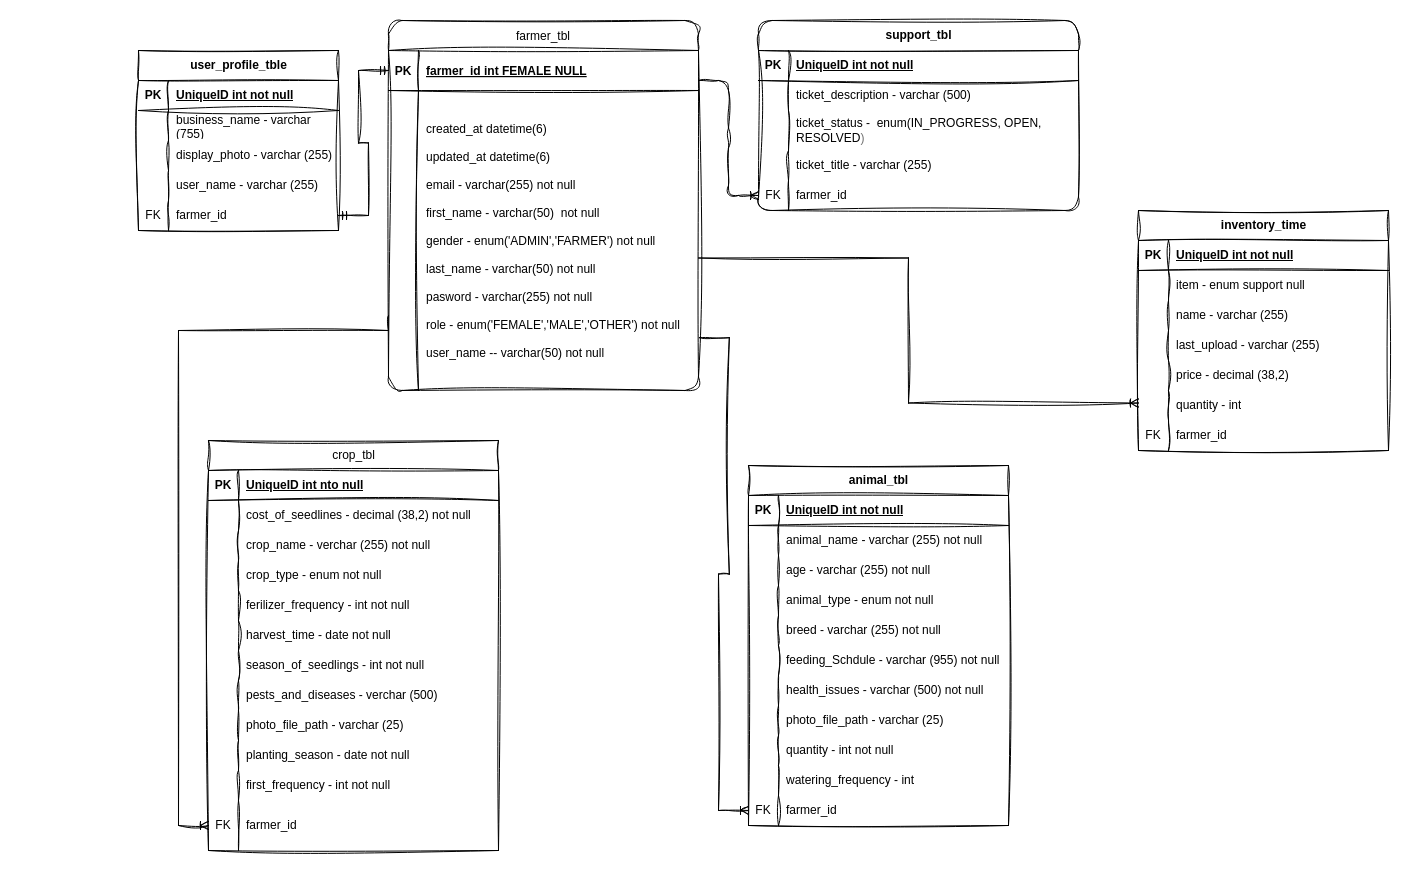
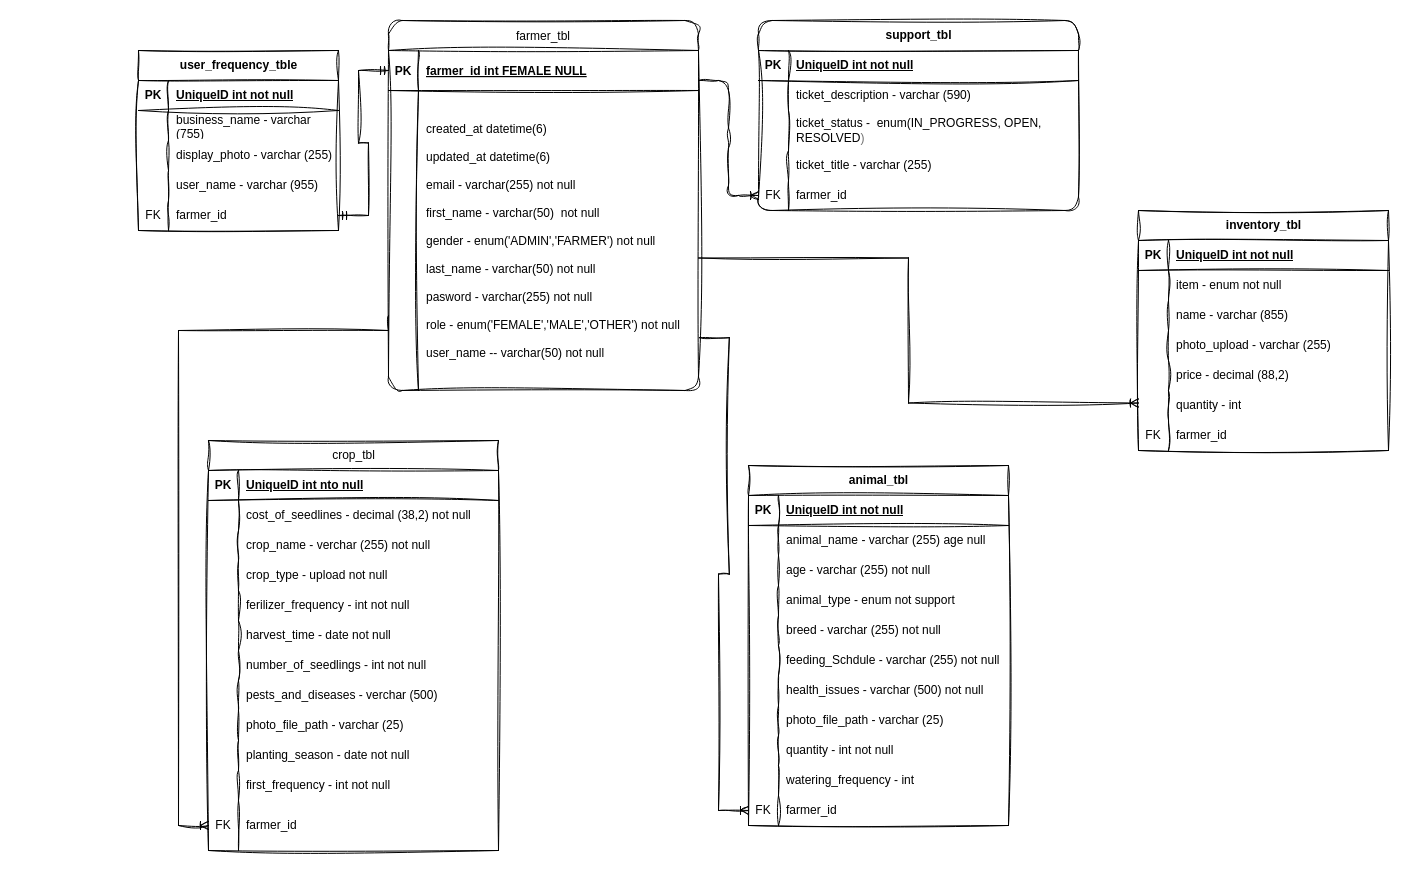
- <mxCell id="26" value="user_profile_tble" style="shape=table;startSize=30;container=1;collapsible=1;childLayout=tableLayout;fixedRows=1;rowLines=0;fontStyle=1;align=center;resizeLast=1;html=1;sketch=1;hachureGap=4;jiggle=2;curveFitting=1;fontFamily=Helvetica;labelBorderColor=none;labelBackgroundColor=none;" parent="1" vertex="1"><mxGeometry x="138" y="50" width="200" height="180" as="geometry" /></mxCell>
+ <mxCell id="26" value="user_frequency_tble" style="shape=table;startSize=30;container=1;collapsible=1;childLayout=tableLayout;fixedRows=1;rowLines=0;fontStyle=1;align=center;resizeLast=1;html=1;sketch=1;hachureGap=4;jiggle=2;curveFitting=1;fontFamily=Helvetica;labelBorderColor=none;labelBackgroundColor=none;" parent="1" vertex="1"><mxGeometry x="138" y="50" width="200" height="180" as="geometry" /></mxCell>
- <mxCell id="16" value="ticket_description - varchar (500)" style="shape=partialRectangle;connectable=1;fillColor=none;top=0;left=0;bottom=0;right=0;align=left;spacingLeft=6;overflow=hidden;whiteSpace=wrap;html=1;rounded=1;sketch=1;curveFitting=1;jiggle=2;movable=1;resizable=1;rotatable=1;deletable=1;editable=1;locked=0;fontFamily=Helvetica;labelBorderColor=none;labelBackgroundColor=none;" parent="14" vertex="1"><mxGeometry x="30" width="290" height="30" as="geometry"><mxRectangle width="290" height="30" as="alternateBounds" /></mxGeometry></mxCell>
+ <mxCell id="16" value="ticket_description - varchar (590)" style="shape=partialRectangle;connectable=1;fillColor=none;top=0;left=0;bottom=0;right=0;align=left;spacingLeft=6;overflow=hidden;whiteSpace=wrap;html=1;rounded=1;sketch=1;curveFitting=1;jiggle=2;movable=1;resizable=1;rotatable=1;deletable=1;editable=1;locked=0;fontFamily=Helvetica;labelBorderColor=none;labelBackgroundColor=none;" parent="14" vertex="1"><mxGeometry x="30" width="290" height="30" as="geometry"><mxRectangle width="290" height="30" as="alternateBounds" /></mxGeometry></mxCell>
- <mxCell id="38" value="user_name - varchar&amp;nbsp;(255)" style="shape=partialRectangle;connectable=0;fillColor=none;top=0;left=0;bottom=0;right=0;align=left;spacingLeft=6;overflow=hidden;whiteSpace=wrap;html=1;sketch=1;hachureGap=4;jiggle=2;curveFitting=1;fontFamily=Helvetica;labelBorderColor=none;labelBackgroundColor=none;" parent="36" vertex="1"><mxGeometry x="30" width="170" height="30" as="geometry"><mxRectangle width="170" height="30" as="alternateBounds" /></mxGeometry></mxCell>
+ <mxCell id="38" value="user_name - varchar&amp;nbsp;(955)" style="shape=partialRectangle;connectable=0;fillColor=none;top=0;left=0;bottom=0;right=0;align=left;spacingLeft=6;overflow=hidden;whiteSpace=wrap;html=1;sketch=1;hachureGap=4;jiggle=2;curveFitting=1;fontFamily=Helvetica;labelBorderColor=none;labelBackgroundColor=none;" parent="36" vertex="1"><mxGeometry x="30" width="170" height="30" as="geometry"><mxRectangle width="170" height="30" as="alternateBounds" /></mxGeometry></mxCell>
- <mxCell id="117" value="inventory_time" style="shape=table;startSize=30;container=1;collapsible=1;childLayout=tableLayout;fixedRows=1;rowLines=0;fontStyle=1;align=center;resizeLast=1;html=1;sketch=1;hachureGap=4;jiggle=2;curveFitting=1;fontFamily=Helvetica;" parent="1" vertex="1"><mxGeometry x="1138" y="210" width="250" height="240" as="geometry" /></mxCell>
+ <mxCell id="117" value="inventory_tbl" style="shape=table;startSize=30;container=1;collapsible=1;childLayout=tableLayout;fixedRows=1;rowLines=0;fontStyle=1;align=center;resizeLast=1;html=1;sketch=1;hachureGap=4;jiggle=2;curveFitting=1;fontFamily=Helvetica;" parent="1" vertex="1"><mxGeometry x="1138" y="210" width="250" height="240" as="geometry" /></mxCell>
- <mxCell id="123" value="item - enum support null" style="shape=partialRectangle;connectable=0;fillColor=none;top=0;left=0;bottom=0;right=0;align=left;spacingLeft=6;overflow=hidden;whiteSpace=wrap;html=1;sketch=1;hachureGap=4;jiggle=2;curveFitting=1;fontFamily=Helvetica;" parent="121" vertex="1"><mxGeometry x="30" width="220" height="30" as="geometry"><mxRectangle width="220" height="30" as="alternateBounds" /></mxGeometry></mxCell>
+ <mxCell id="123" value="item - enum not null" style="shape=partialRectangle;connectable=0;fillColor=none;top=0;left=0;bottom=0;right=0;align=left;spacingLeft=6;overflow=hidden;whiteSpace=wrap;html=1;sketch=1;hachureGap=4;jiggle=2;curveFitting=1;fontFamily=Helvetica;" parent="121" vertex="1"><mxGeometry x="30" width="220" height="30" as="geometry"><mxRectangle width="220" height="30" as="alternateBounds" /></mxGeometry></mxCell>
- <mxCell id="126" value="name - varchar (255)" style="shape=partialRectangle;connectable=0;fillColor=none;top=0;left=0;bottom=0;right=0;align=left;spacingLeft=6;overflow=hidden;whiteSpace=wrap;html=1;sketch=1;hachureGap=4;jiggle=2;curveFitting=1;fontFamily=Helvetica;" parent="124" vertex="1"><mxGeometry x="30" width="220" height="30" as="geometry"><mxRectangle width="220" height="30" as="alternateBounds" /></mxGeometry></mxCell>
+ <mxCell id="126" value="name - varchar (855)" style="shape=partialRectangle;connectable=0;fillColor=none;top=0;left=0;bottom=0;right=0;align=left;spacingLeft=6;overflow=hidden;whiteSpace=wrap;html=1;sketch=1;hachureGap=4;jiggle=2;curveFitting=1;fontFamily=Helvetica;" parent="124" vertex="1"><mxGeometry x="30" width="220" height="30" as="geometry"><mxRectangle width="220" height="30" as="alternateBounds" /></mxGeometry></mxCell>
- <mxCell id="129" value="last_upload - varchar (255)" style="shape=partialRectangle;connectable=0;fillColor=none;top=0;left=0;bottom=0;right=0;align=left;spacingLeft=6;overflow=hidden;whiteSpace=wrap;html=1;sketch=1;hachureGap=4;jiggle=2;curveFitting=1;fontFamily=Helvetica;" parent="127" vertex="1"><mxGeometry x="30" width="220" height="30" as="geometry"><mxRectangle width="220" height="30" as="alternateBounds" /></mxGeometry></mxCell>
+ <mxCell id="129" value="photo_upload - varchar (255)" style="shape=partialRectangle;connectable=0;fillColor=none;top=0;left=0;bottom=0;right=0;align=left;spacingLeft=6;overflow=hidden;whiteSpace=wrap;html=1;sketch=1;hachureGap=4;jiggle=2;curveFitting=1;fontFamily=Helvetica;" parent="127" vertex="1"><mxGeometry x="30" width="220" height="30" as="geometry"><mxRectangle width="220" height="30" as="alternateBounds" /></mxGeometry></mxCell>
- <mxCell id="132" value="price - decimal (38,2)" style="shape=partialRectangle;connectable=0;fillColor=none;top=0;left=0;bottom=0;right=0;align=left;spacingLeft=6;overflow=hidden;whiteSpace=wrap;html=1;sketch=1;hachureGap=4;jiggle=2;curveFitting=1;fontFamily=Helvetica;" parent="130" vertex="1"><mxGeometry x="30" width="220" height="30" as="geometry"><mxRectangle width="220" height="30" as="alternateBounds" /></mxGeometry></mxCell>
+ <mxCell id="132" value="price - decimal (88,2)" style="shape=partialRectangle;connectable=0;fillColor=none;top=0;left=0;bottom=0;right=0;align=left;spacingLeft=6;overflow=hidden;whiteSpace=wrap;html=1;sketch=1;hachureGap=4;jiggle=2;curveFitting=1;fontFamily=Helvetica;" parent="130" vertex="1"><mxGeometry x="30" width="220" height="30" as="geometry"><mxRectangle width="220" height="30" as="alternateBounds" /></mxGeometry></mxCell>
- <mxCell id="88" value="animal_name - varchar (255) not null" style="shape=partialRectangle;connectable=0;fillColor=none;top=0;left=0;bottom=0;right=0;align=left;spacingLeft=6;overflow=hidden;whiteSpace=wrap;html=1;sketch=1;hachureGap=4;jiggle=2;curveFitting=1;fontFamily=Helvetica;labelBorderColor=none;labelBackgroundColor=none;" parent="86" vertex="1"><mxGeometry x="30" width="230" height="30" as="geometry"><mxRectangle width="230" height="30" as="alternateBounds" /></mxGeometry></mxCell>
+ <mxCell id="88" value="animal_name - varchar (255) age null" style="shape=partialRectangle;connectable=0;fillColor=none;top=0;left=0;bottom=0;right=0;align=left;spacingLeft=6;overflow=hidden;whiteSpace=wrap;html=1;sketch=1;hachureGap=4;jiggle=2;curveFitting=1;fontFamily=Helvetica;labelBorderColor=none;labelBackgroundColor=none;" parent="86" vertex="1"><mxGeometry x="30" width="230" height="30" as="geometry"><mxRectangle width="230" height="30" as="alternateBounds" /></mxGeometry></mxCell>
- <mxCell id="56" value="crop_type - enum not null" style="shape=partialRectangle;connectable=0;top=0;left=0;bottom=0;right=0;align=left;spacingLeft=6;overflow=hidden;whiteSpace=wrap;html=1;sketch=1;hachureGap=4;jiggle=2;curveFitting=1;fontFamily=Helvetica;fillColor=none;labelBorderColor=none;labelBackgroundColor=none;" parent="54" vertex="1"><mxGeometry x="30" width="260" height="30" as="geometry"><mxRectangle width="260" height="30" as="alternateBounds" /></mxGeometry></mxCell>
+ <mxCell id="56" value="crop_type - upload not null" style="shape=partialRectangle;connectable=0;top=0;left=0;bottom=0;right=0;align=left;spacingLeft=6;overflow=hidden;whiteSpace=wrap;html=1;sketch=1;hachureGap=4;jiggle=2;curveFitting=1;fontFamily=Helvetica;fillColor=none;labelBorderColor=none;labelBackgroundColor=none;" parent="54" vertex="1"><mxGeometry x="30" width="260" height="30" as="geometry"><mxRectangle width="260" height="30" as="alternateBounds" /></mxGeometry></mxCell>
- <mxCell id="94" value="animal_type - enum not null" style="shape=partialRectangle;connectable=0;fillColor=none;top=0;left=0;bottom=0;right=0;align=left;spacingLeft=6;overflow=hidden;whiteSpace=wrap;html=1;sketch=1;hachureGap=4;jiggle=2;curveFitting=1;fontFamily=Helvetica;labelBorderColor=none;labelBackgroundColor=none;" parent="92" vertex="1"><mxGeometry x="30" width="230" height="30" as="geometry"><mxRectangle width="230" height="30" as="alternateBounds" /></mxGeometry></mxCell>
+ <mxCell id="94" value="animal_type - enum not support" style="shape=partialRectangle;connectable=0;fillColor=none;top=0;left=0;bottom=0;right=0;align=left;spacingLeft=6;overflow=hidden;whiteSpace=wrap;html=1;sketch=1;hachureGap=4;jiggle=2;curveFitting=1;fontFamily=Helvetica;labelBorderColor=none;labelBackgroundColor=none;" parent="92" vertex="1"><mxGeometry x="30" width="230" height="30" as="geometry"><mxRectangle width="230" height="30" as="alternateBounds" /></mxGeometry></mxCell>
- <mxCell id="100" value="feeding_Schdule - varchar (955) not null" style="shape=partialRectangle;connectable=0;fillColor=none;top=0;left=0;bottom=0;right=0;align=left;spacingLeft=6;overflow=hidden;whiteSpace=wrap;html=1;sketch=1;hachureGap=4;jiggle=2;curveFitting=1;fontFamily=Helvetica;labelBorderColor=none;labelBackgroundColor=none;" parent="98" vertex="1"><mxGeometry x="30" width="230" height="30" as="geometry"><mxRectangle width="230" height="30" as="alternateBounds" /></mxGeometry></mxCell>
+ <mxCell id="100" value="feeding_Schdule - varchar (255) not null" style="shape=partialRectangle;connectable=0;fillColor=none;top=0;left=0;bottom=0;right=0;align=left;spacingLeft=6;overflow=hidden;whiteSpace=wrap;html=1;sketch=1;hachureGap=4;jiggle=2;curveFitting=1;fontFamily=Helvetica;labelBorderColor=none;labelBackgroundColor=none;" parent="98" vertex="1"><mxGeometry x="30" width="230" height="30" as="geometry"><mxRectangle width="230" height="30" as="alternateBounds" /></mxGeometry></mxCell>
- <mxCell id="65" value="season_of_seedlings - int not null" style="shape=partialRectangle;connectable=0;fillColor=none;top=0;left=0;bottom=0;right=0;align=left;spacingLeft=6;overflow=hidden;whiteSpace=wrap;html=1;sketch=1;hachureGap=4;jiggle=2;curveFitting=1;fontFamily=Helvetica;labelBorderColor=none;labelBackgroundColor=none;" parent="63" vertex="1"><mxGeometry x="30" width="260" height="30" as="geometry"><mxRectangle width="260" height="30" as="alternateBounds" /></mxGeometry></mxCell>
+ <mxCell id="65" value="number_of_seedlings - int not null" style="shape=partialRectangle;connectable=0;fillColor=none;top=0;left=0;bottom=0;right=0;align=left;spacingLeft=6;overflow=hidden;whiteSpace=wrap;html=1;sketch=1;hachureGap=4;jiggle=2;curveFitting=1;fontFamily=Helvetica;labelBorderColor=none;labelBackgroundColor=none;" parent="63" vertex="1"><mxGeometry x="30" width="260" height="30" as="geometry"><mxRectangle width="260" height="30" as="alternateBounds" /></mxGeometry></mxCell>
